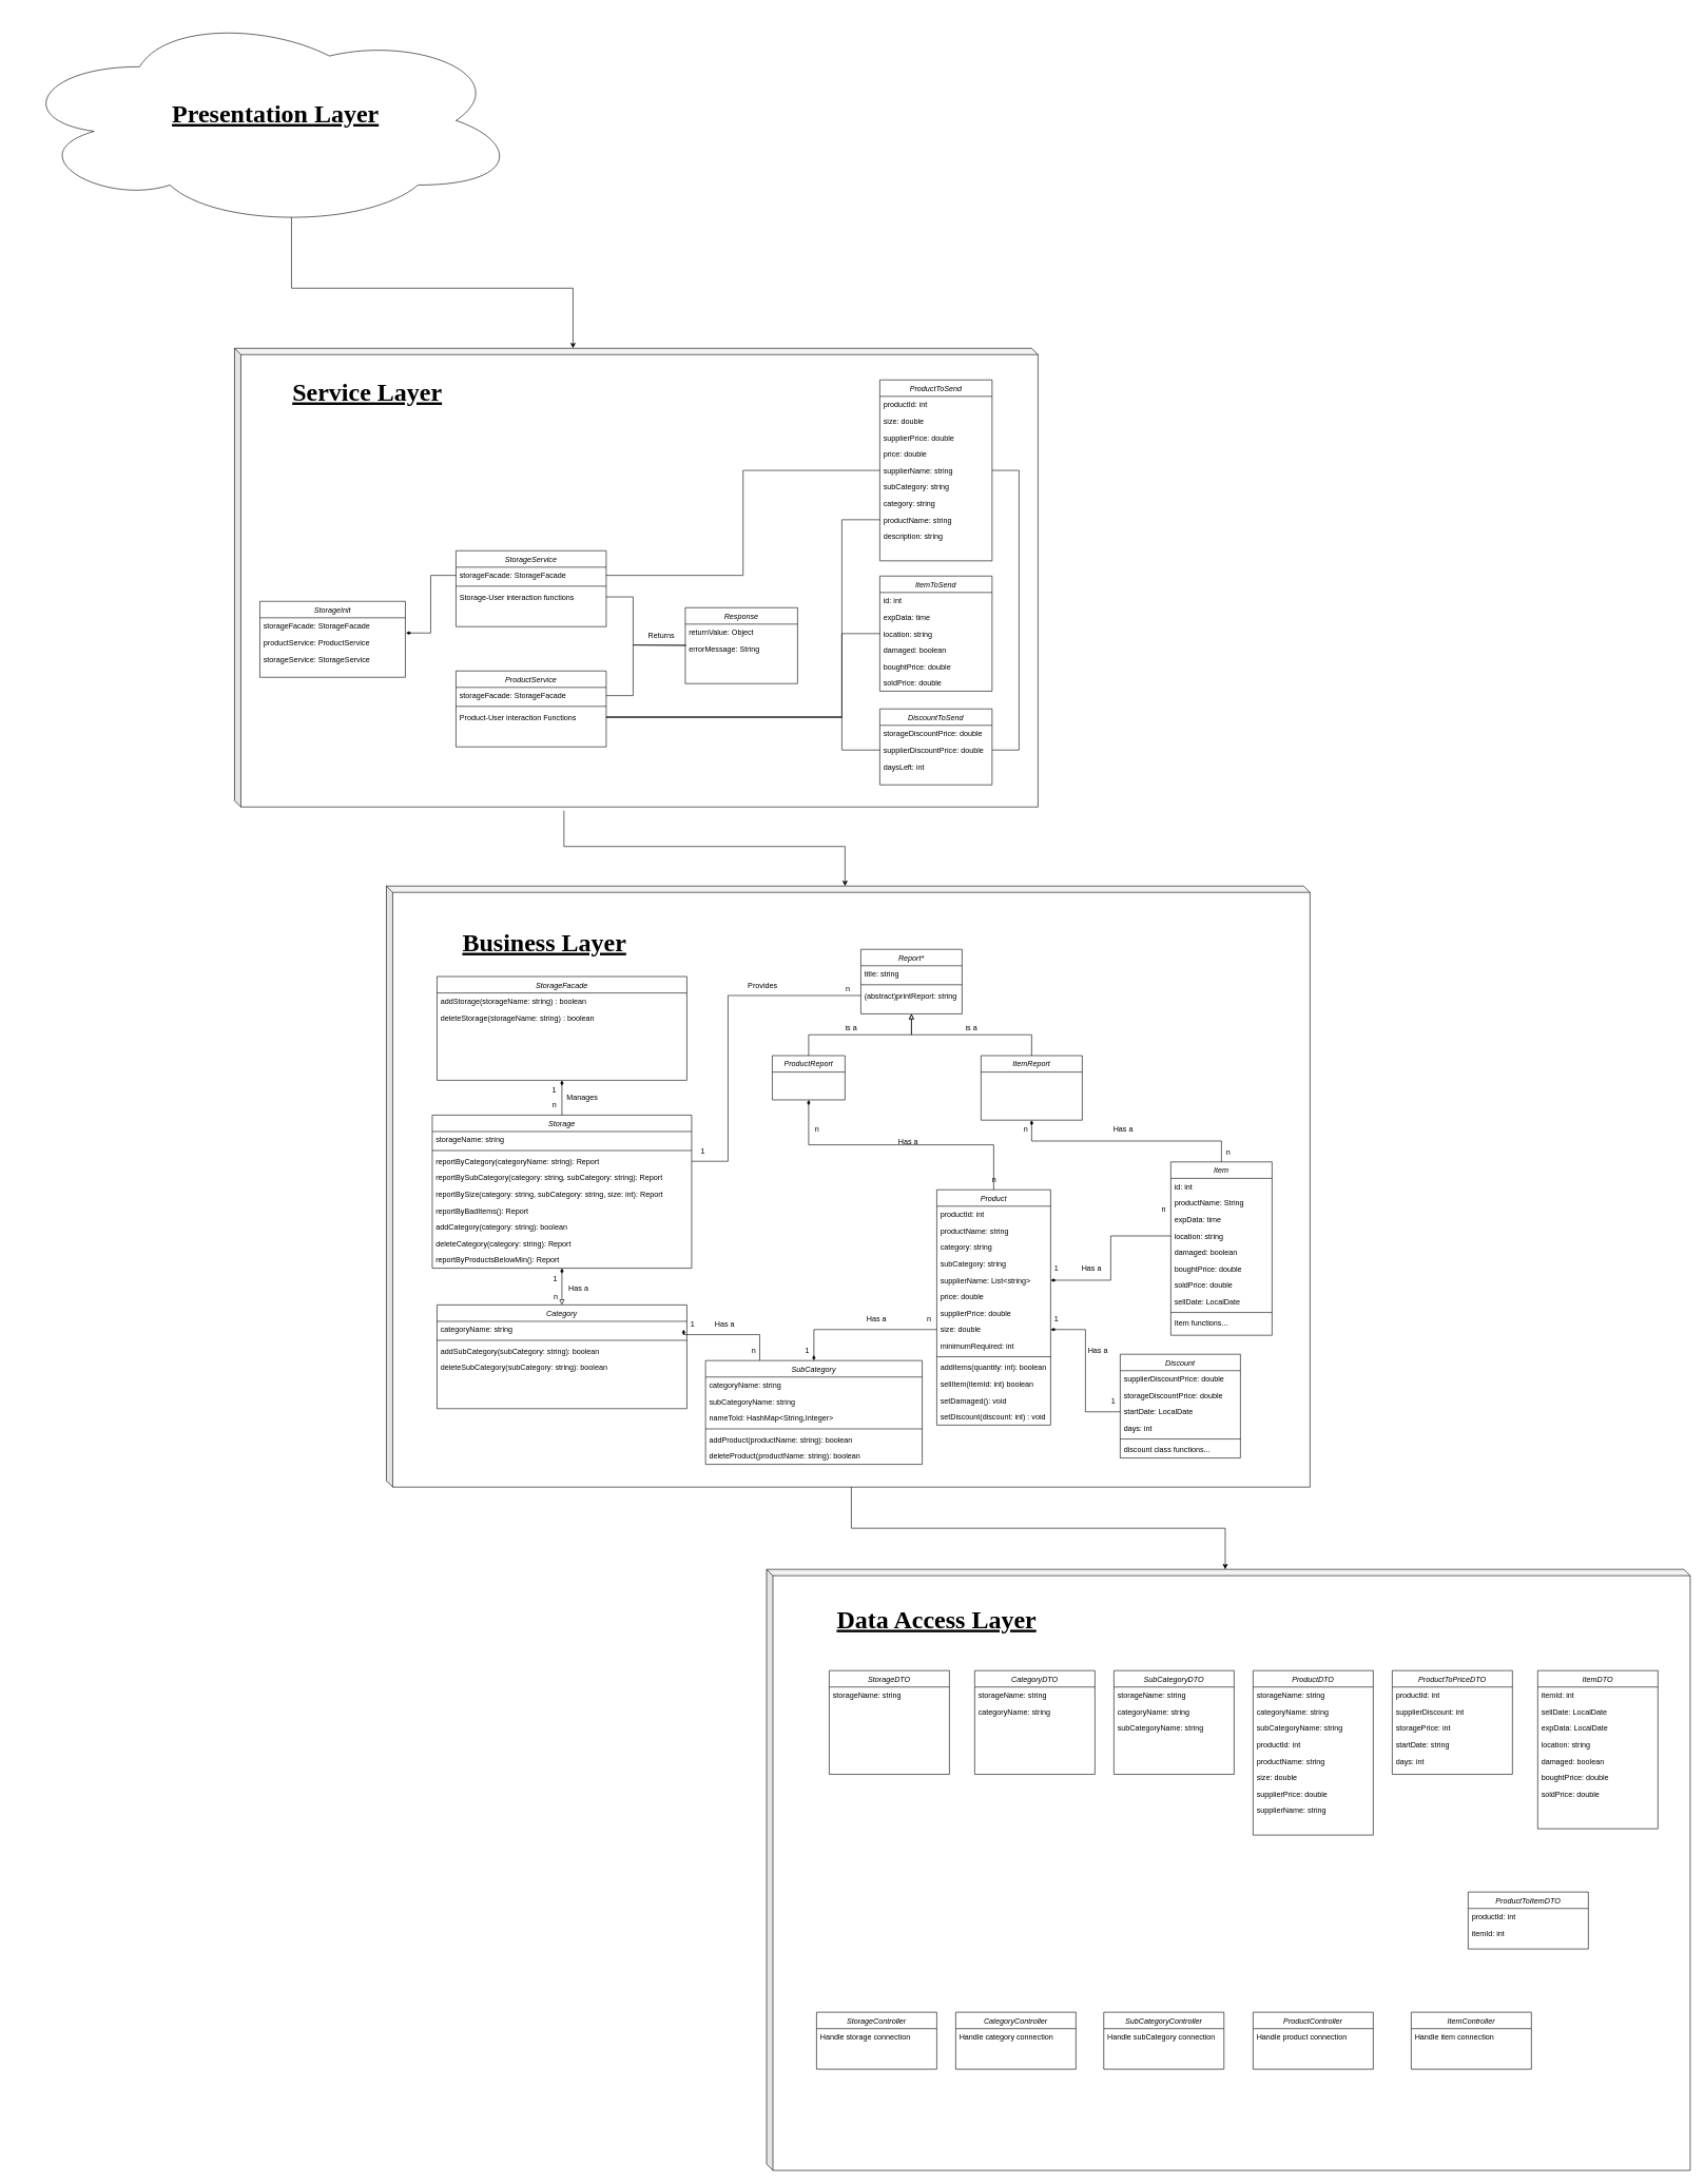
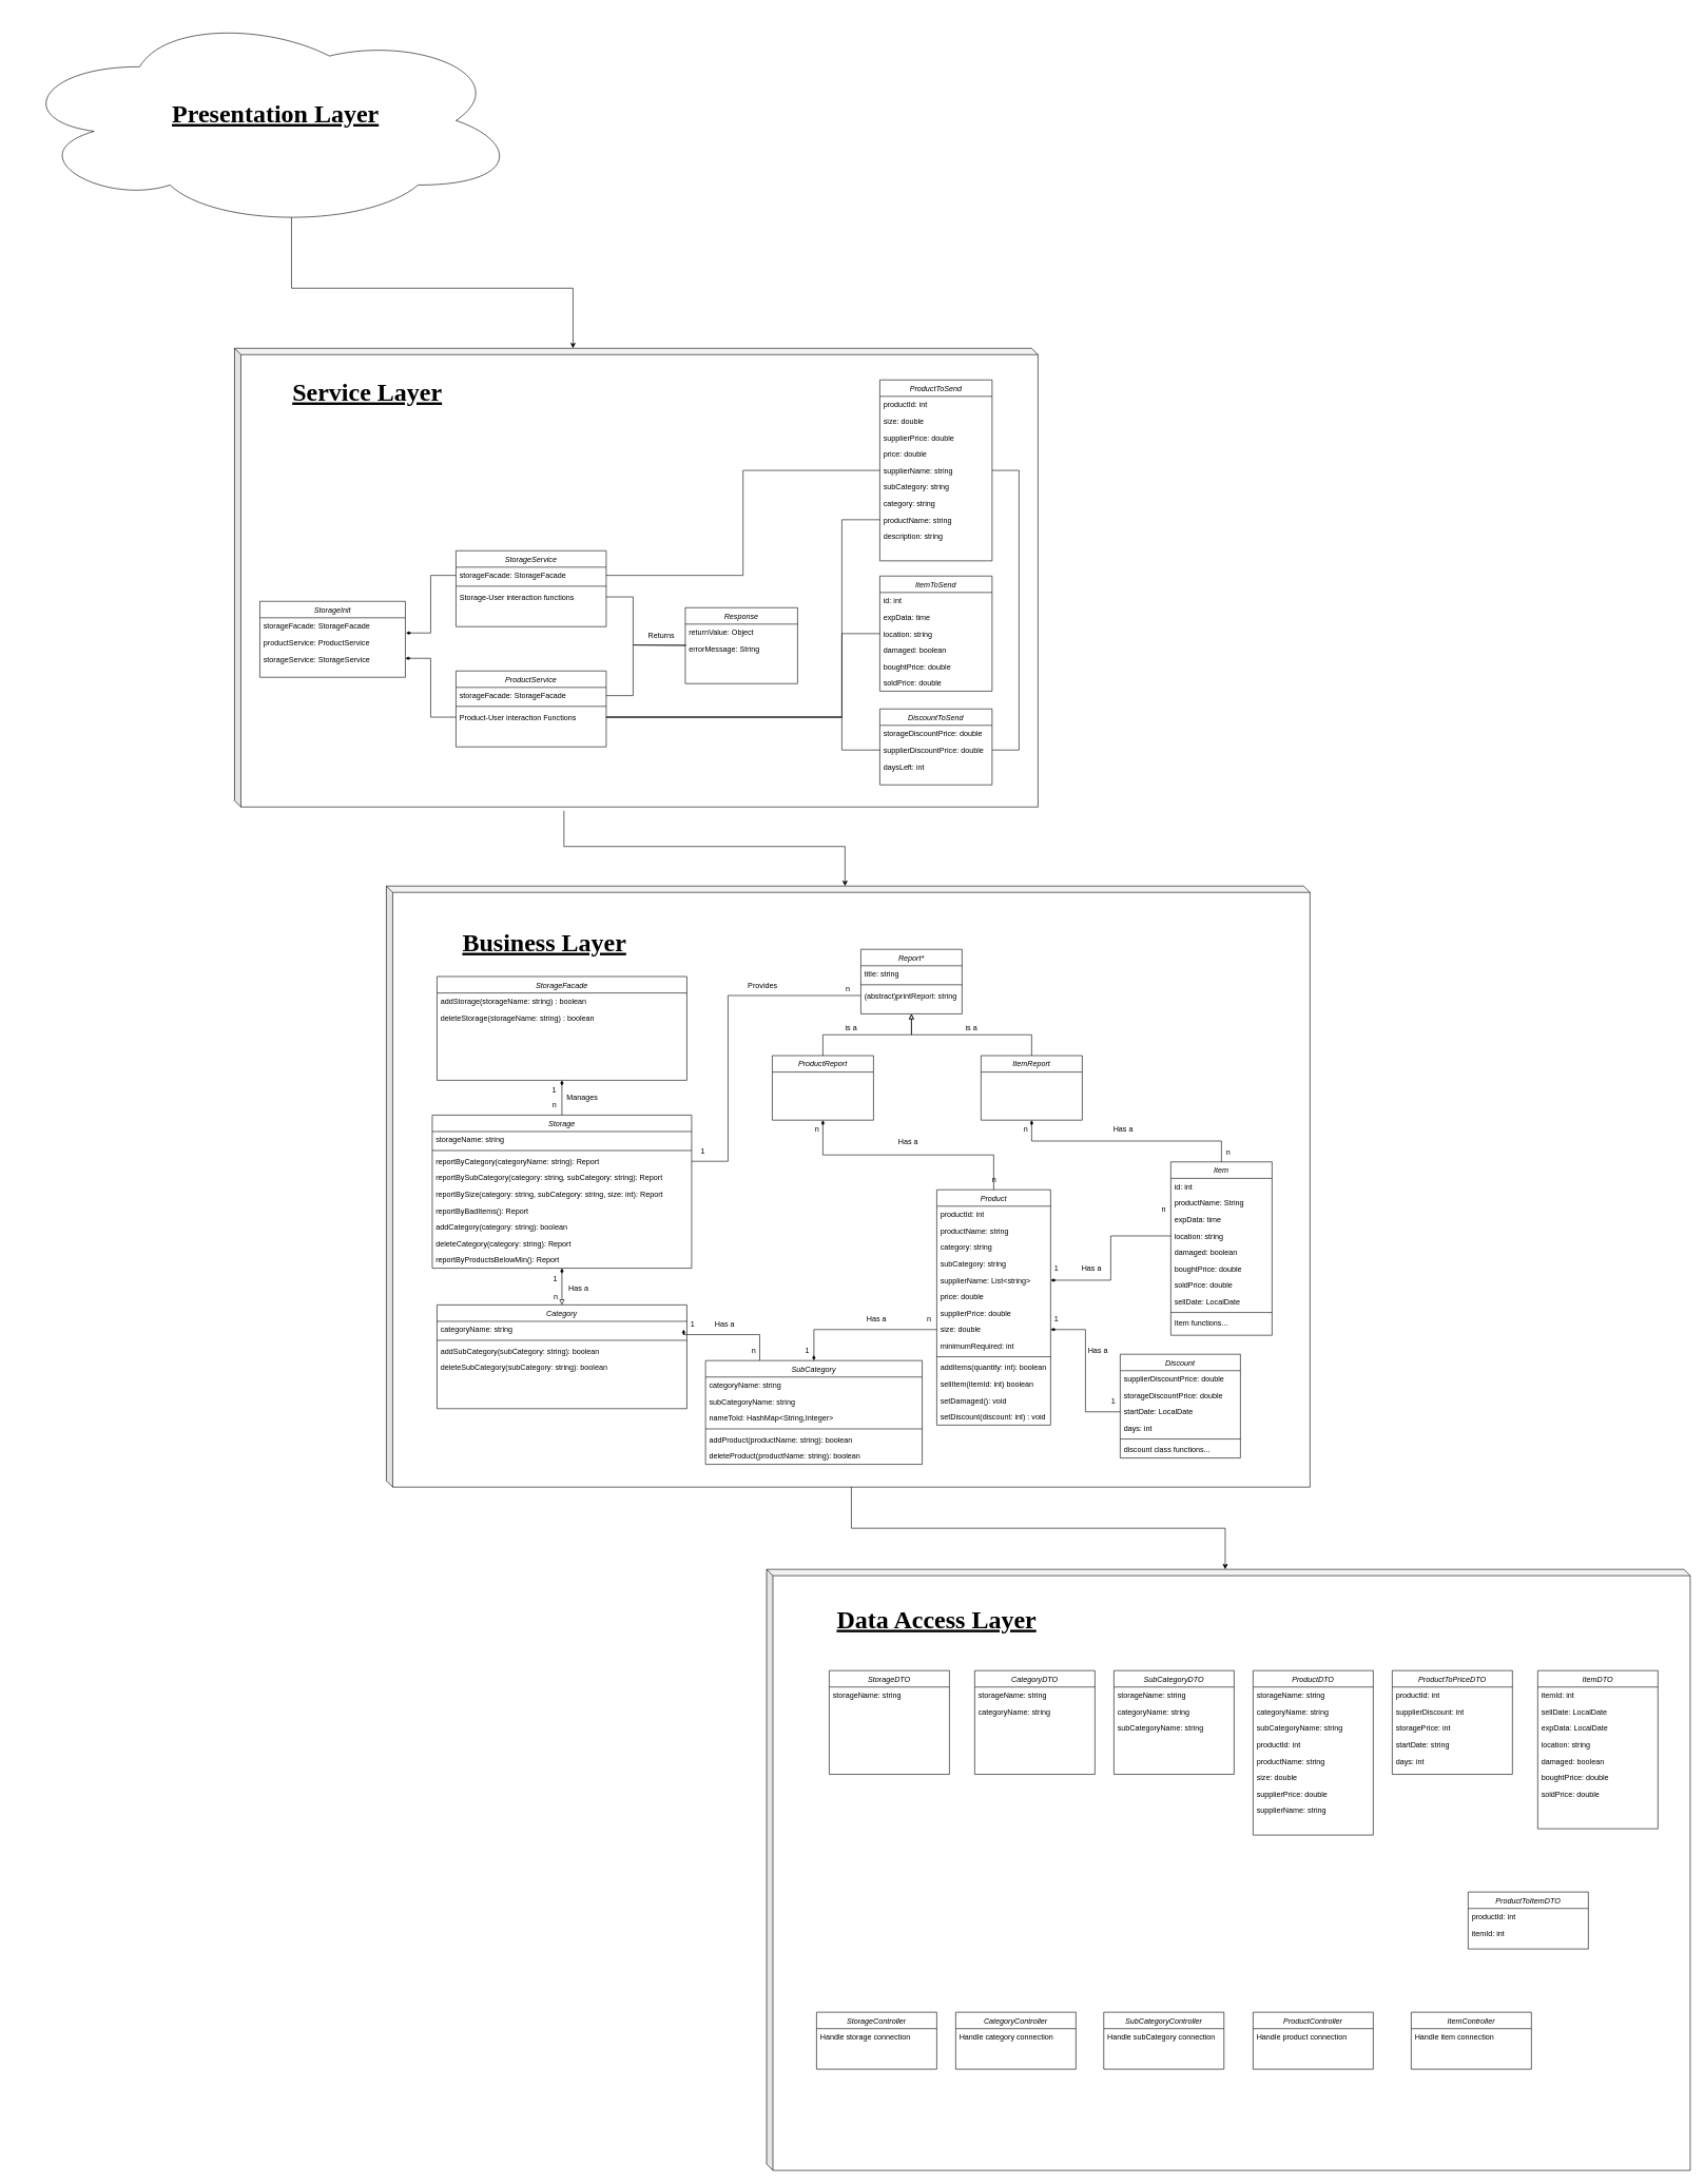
+ <mxCell id="69" style="edgeStyle=orthogonalEdgeStyle;rounded=0;orthogonalLoop=1;jettySize=auto;html=1;exitX=1;exitY=0.75;exitDx=0;exitDy=0;entryX=0;entryY=0.5;entryDx=0;entryDy=0;startArrow=diamondThin;startFill=1;endArrow=none;endFill=0;" parent="1" source="70" target="126" edge="1"><mxGeometry relative="1" as="geometry" /></mxCell>
- <mxCell id="81" value="ProductReport" style="swimlane;fontStyle=2;align=center;verticalAlign=top;childLayout=stackLayout;horizontal=1;startSize=26;horizontalStack=0;resizeParent=1;resizeLast=0;collapsible=1;marginBottom=0;rounded=0;shadow=0;strokeWidth=1;" parent="1" vertex="1"><mxGeometry x="1220" y="1668" width="115" height="70" as="geometry"><mxRectangle x="230" y="140" width="160" height="26" as="alternateBounds" /></mxGeometry></mxCell>
+ <mxCell id="81" value="ProductReport" style="swimlane;fontStyle=2;align=center;verticalAlign=top;childLayout=stackLayout;horizontal=1;startSize=26;horizontalStack=0;resizeParent=1;resizeLast=0;collapsible=1;marginBottom=0;rounded=0;shadow=0;strokeWidth=1;" parent="1" vertex="1"><mxGeometry x="1220" y="1668" width="160" height="102" as="geometry"><mxRectangle x="230" y="140" width="160" height="26" as="alternateBounds" /></mxGeometry></mxCell>
